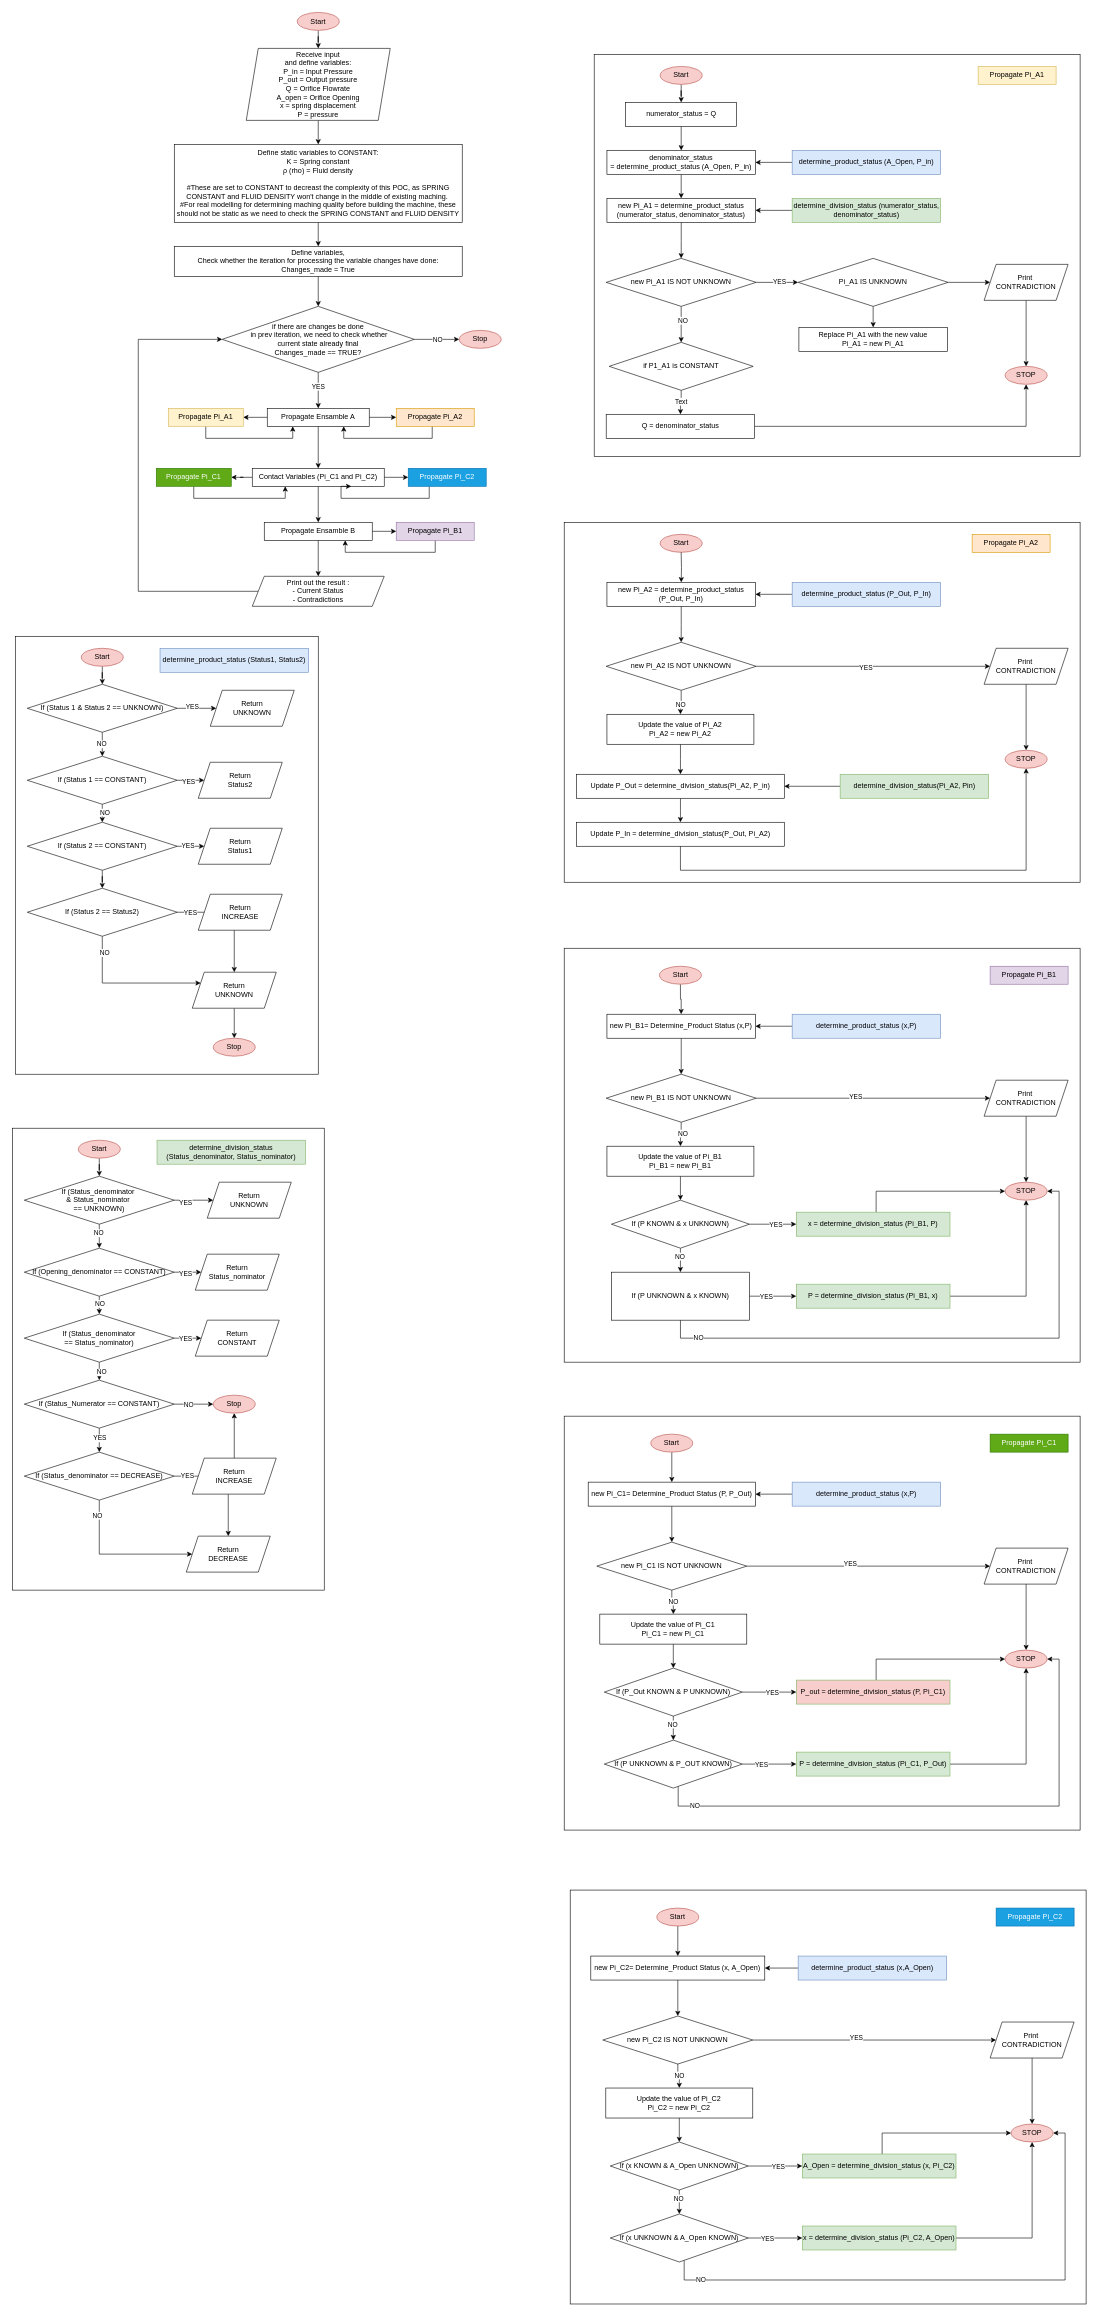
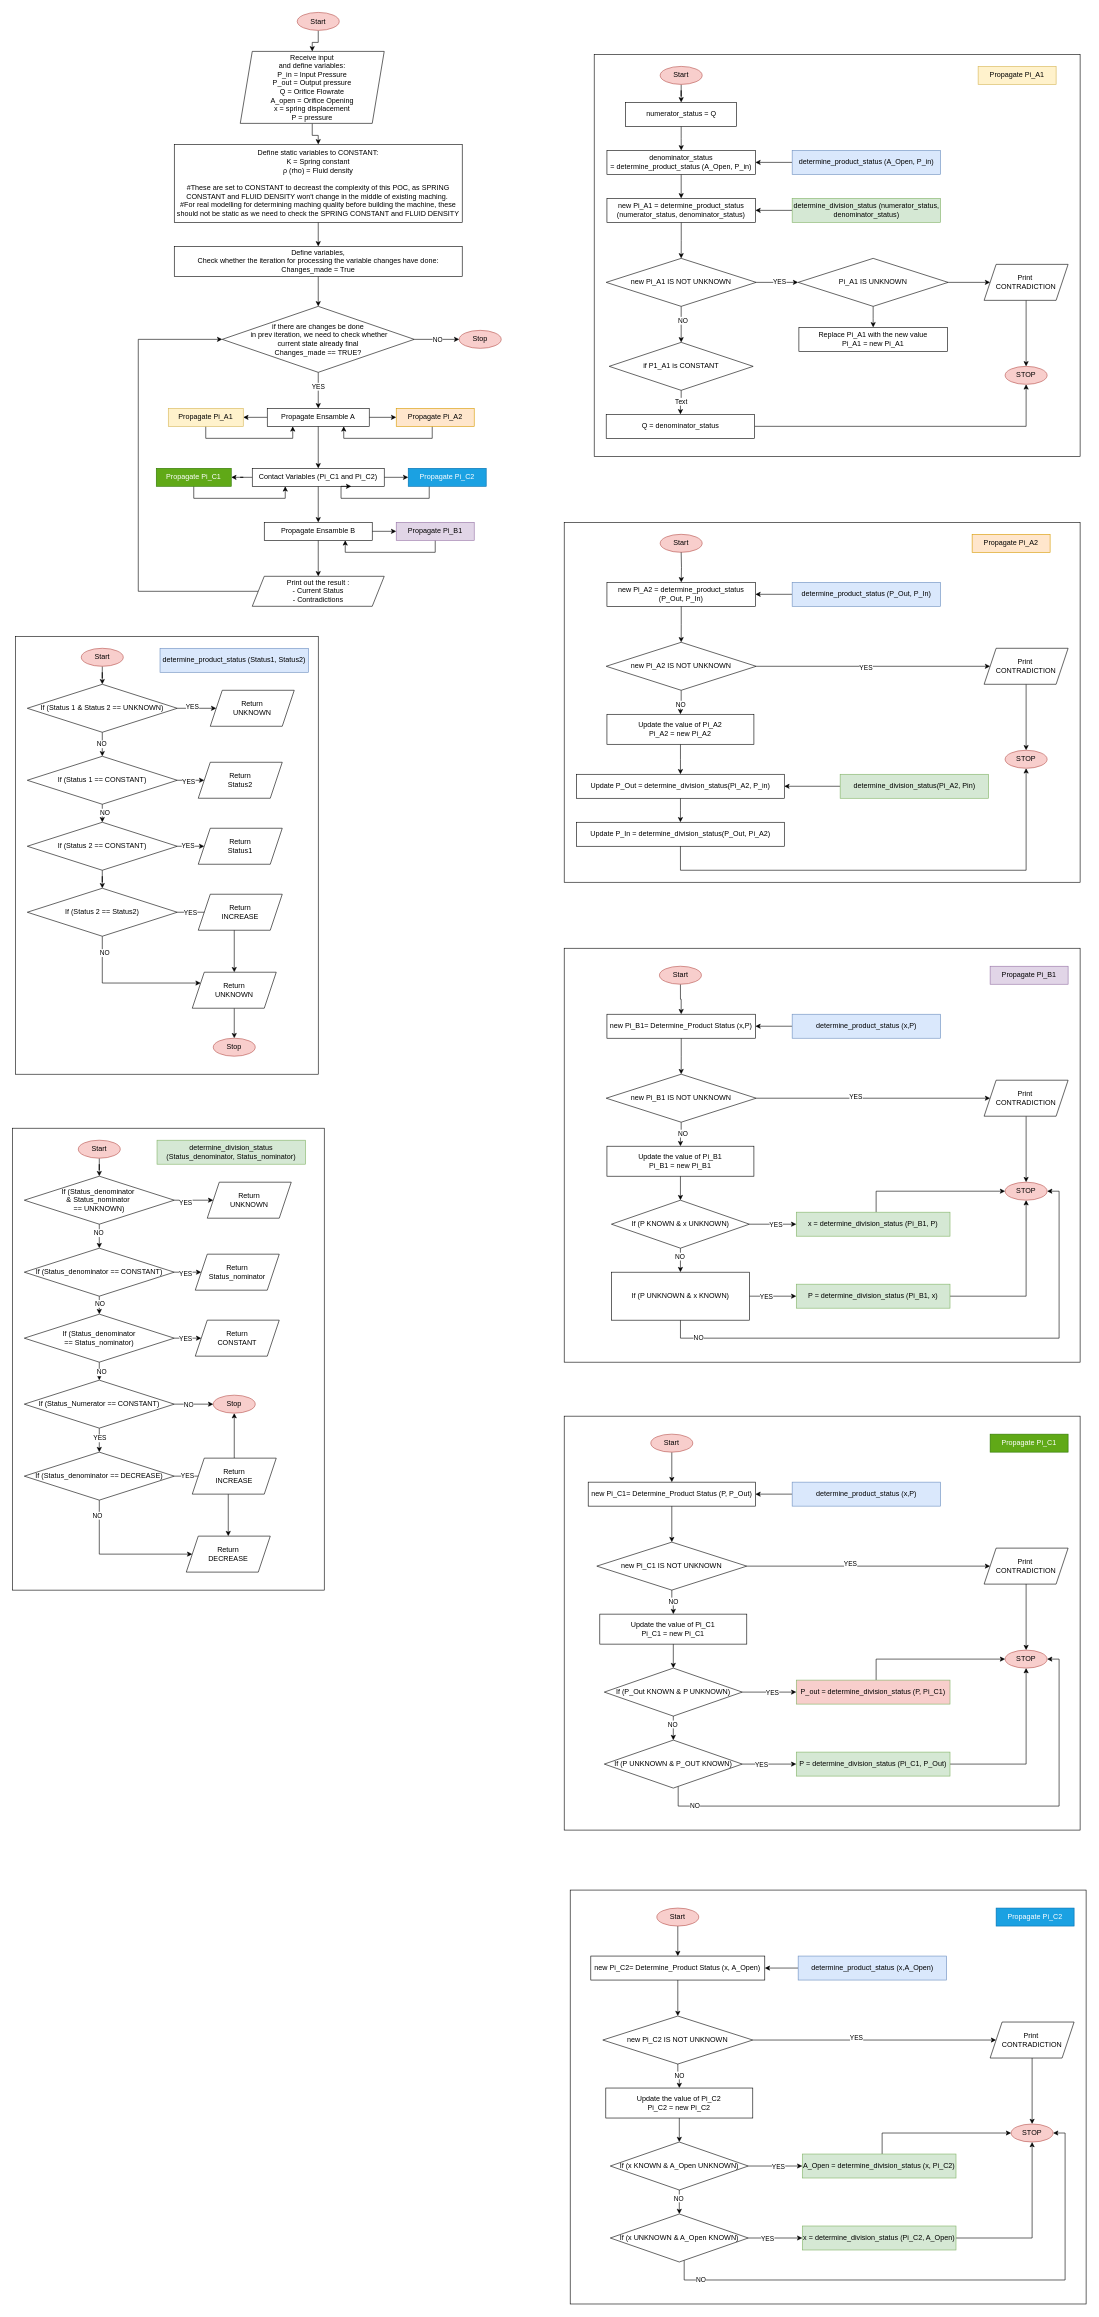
- <mxCell id="8" value="Receive input &lt;br&gt;and define variables:&lt;div&gt;P_in = Input Pressure&lt;div&gt;P_out = Output pressure&lt;/div&gt;&lt;div&gt;Q = Orifice Flowrate&lt;/div&gt;&lt;div&gt;A_open = Orifice Opening&lt;/div&gt;&lt;div&gt;x =&amp;nbsp;spring displacement&lt;/div&gt;&lt;div&gt;P =&amp;nbsp;pressure&lt;/div&gt;&lt;/div&gt;" style="shape=parallelogram;perimeter=parallelogramPerimeter;whiteSpace=wrap;html=1;fixedSize=1;" parent="1" vertex="1"><mxGeometry x="410" y="80" width="240" height="120" as="geometry" /></mxCell>
+ <mxCell id="8" value="Receive input &lt;br&gt;and define variables:&lt;div&gt;P_in = Input Pressure&lt;div&gt;P_out = Output pressure&lt;/div&gt;&lt;div&gt;Q = Orifice Flowrate&lt;/div&gt;&lt;div&gt;A_open = Orifice Opening&lt;/div&gt;&lt;div&gt;x =&amp;nbsp;spring displacement&lt;/div&gt;&lt;div&gt;P =&amp;nbsp;pressure&lt;/div&gt;&lt;/div&gt;" style="shape=parallelogram;perimeter=parallelogramPerimeter;whiteSpace=wrap;html=1;fixedSize=1;" parent="1" vertex="1"><mxGeometry x="400" y="85" width="240" height="120" as="geometry" /></mxCell>
- <mxCell id="234" value="If (Opening_denominator == CONSTANT)" style="rhombus;whiteSpace=wrap;html=1;" parent="1" vertex="1"><mxGeometry x="40" y="2080" width="250" height="80" as="geometry" /></mxCell>
+ <mxCell id="234" value="If (Status_denominator == CONSTANT)" style="rhombus;whiteSpace=wrap;html=1;" parent="1" vertex="1"><mxGeometry x="40" y="2080" width="250" height="80" as="geometry" /></mxCell>
